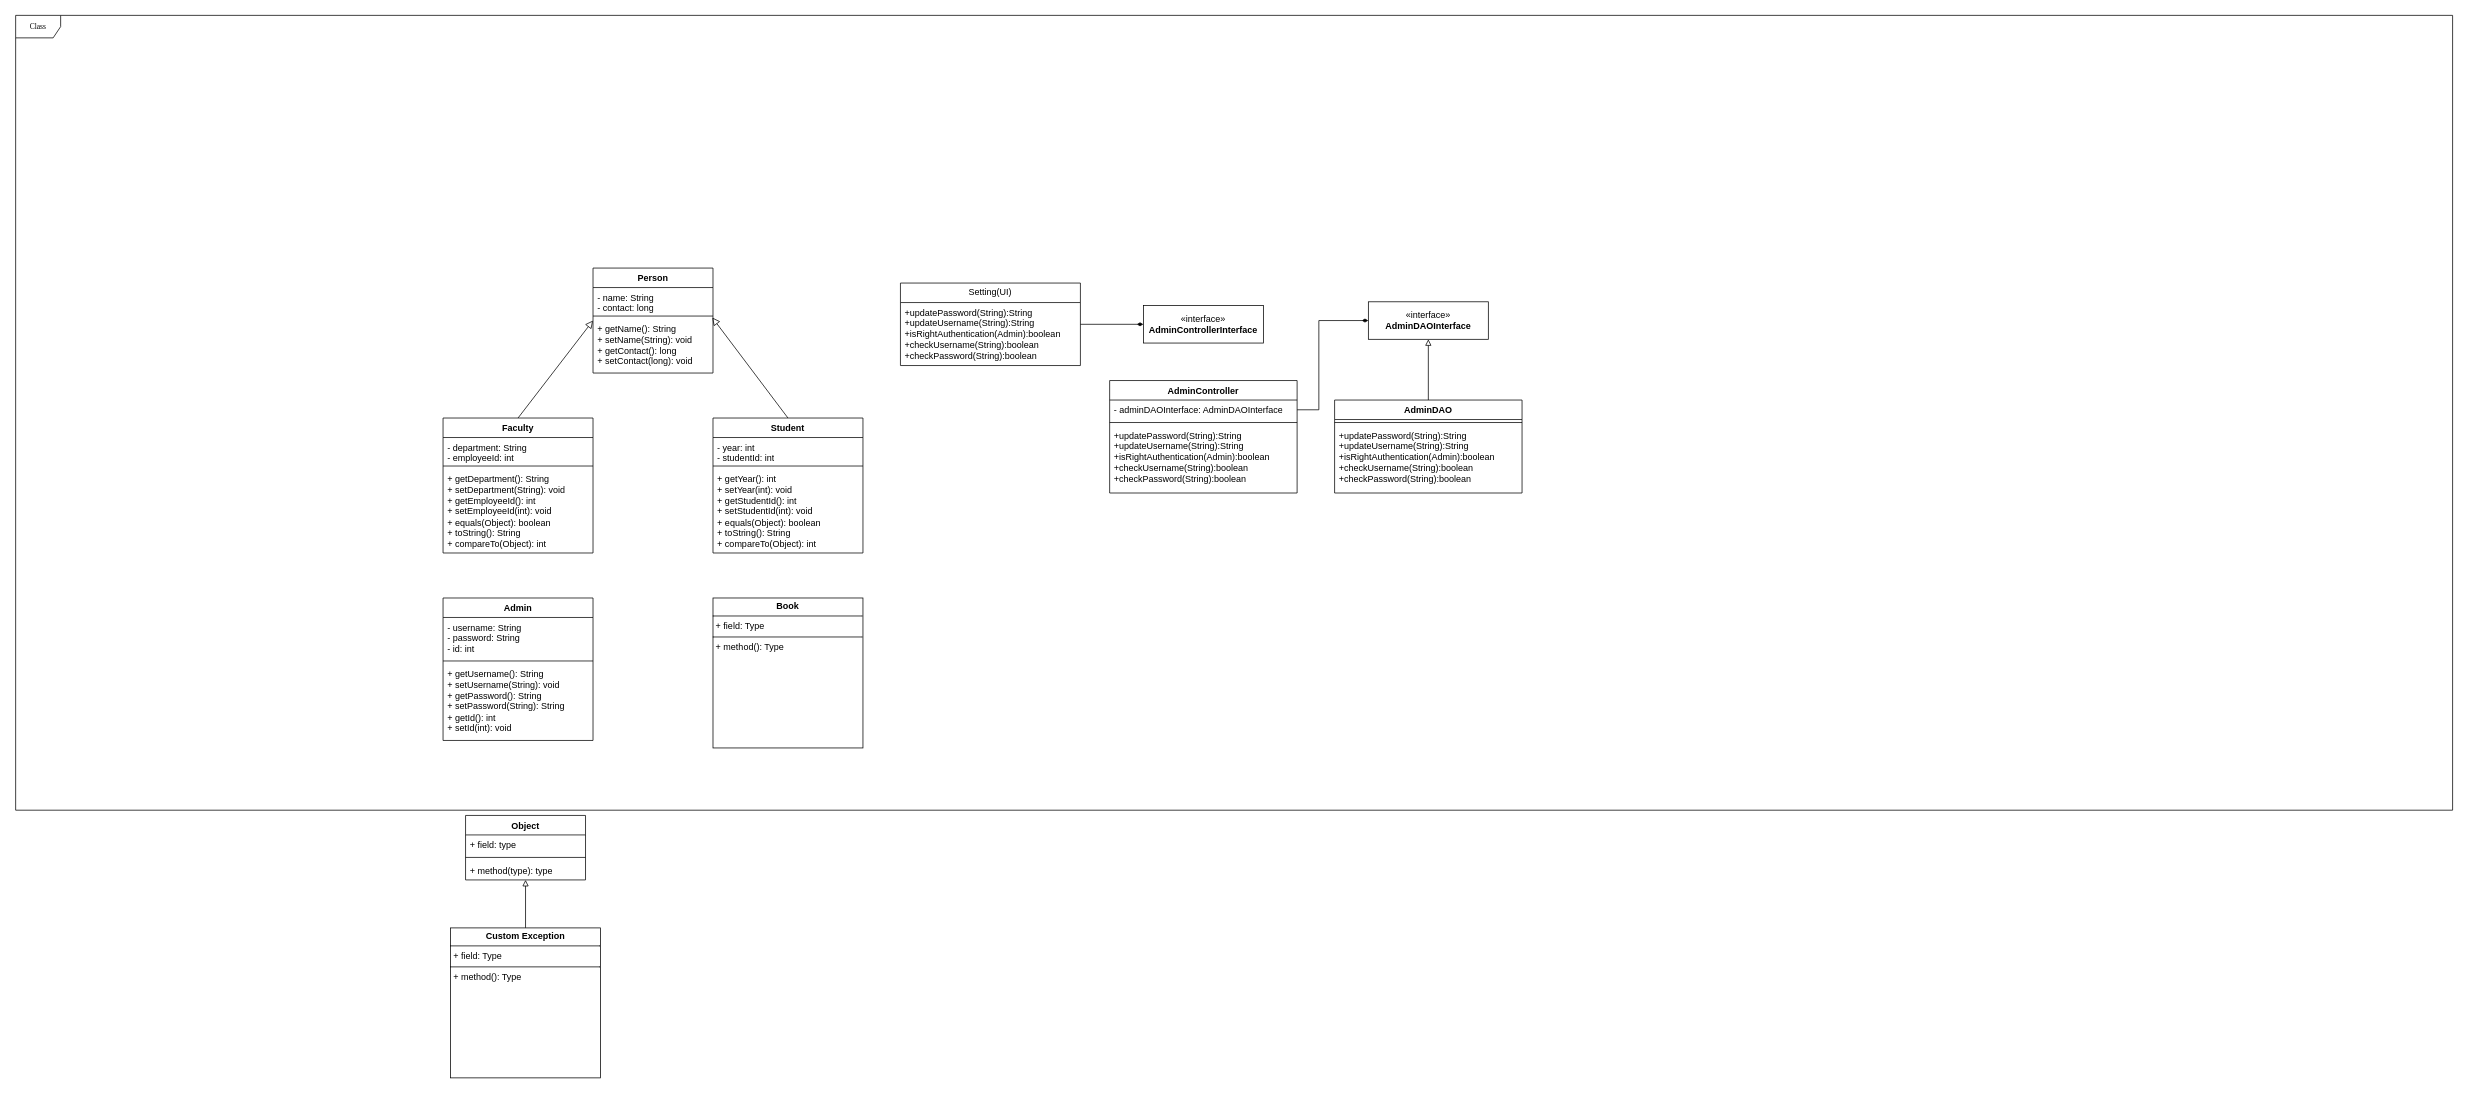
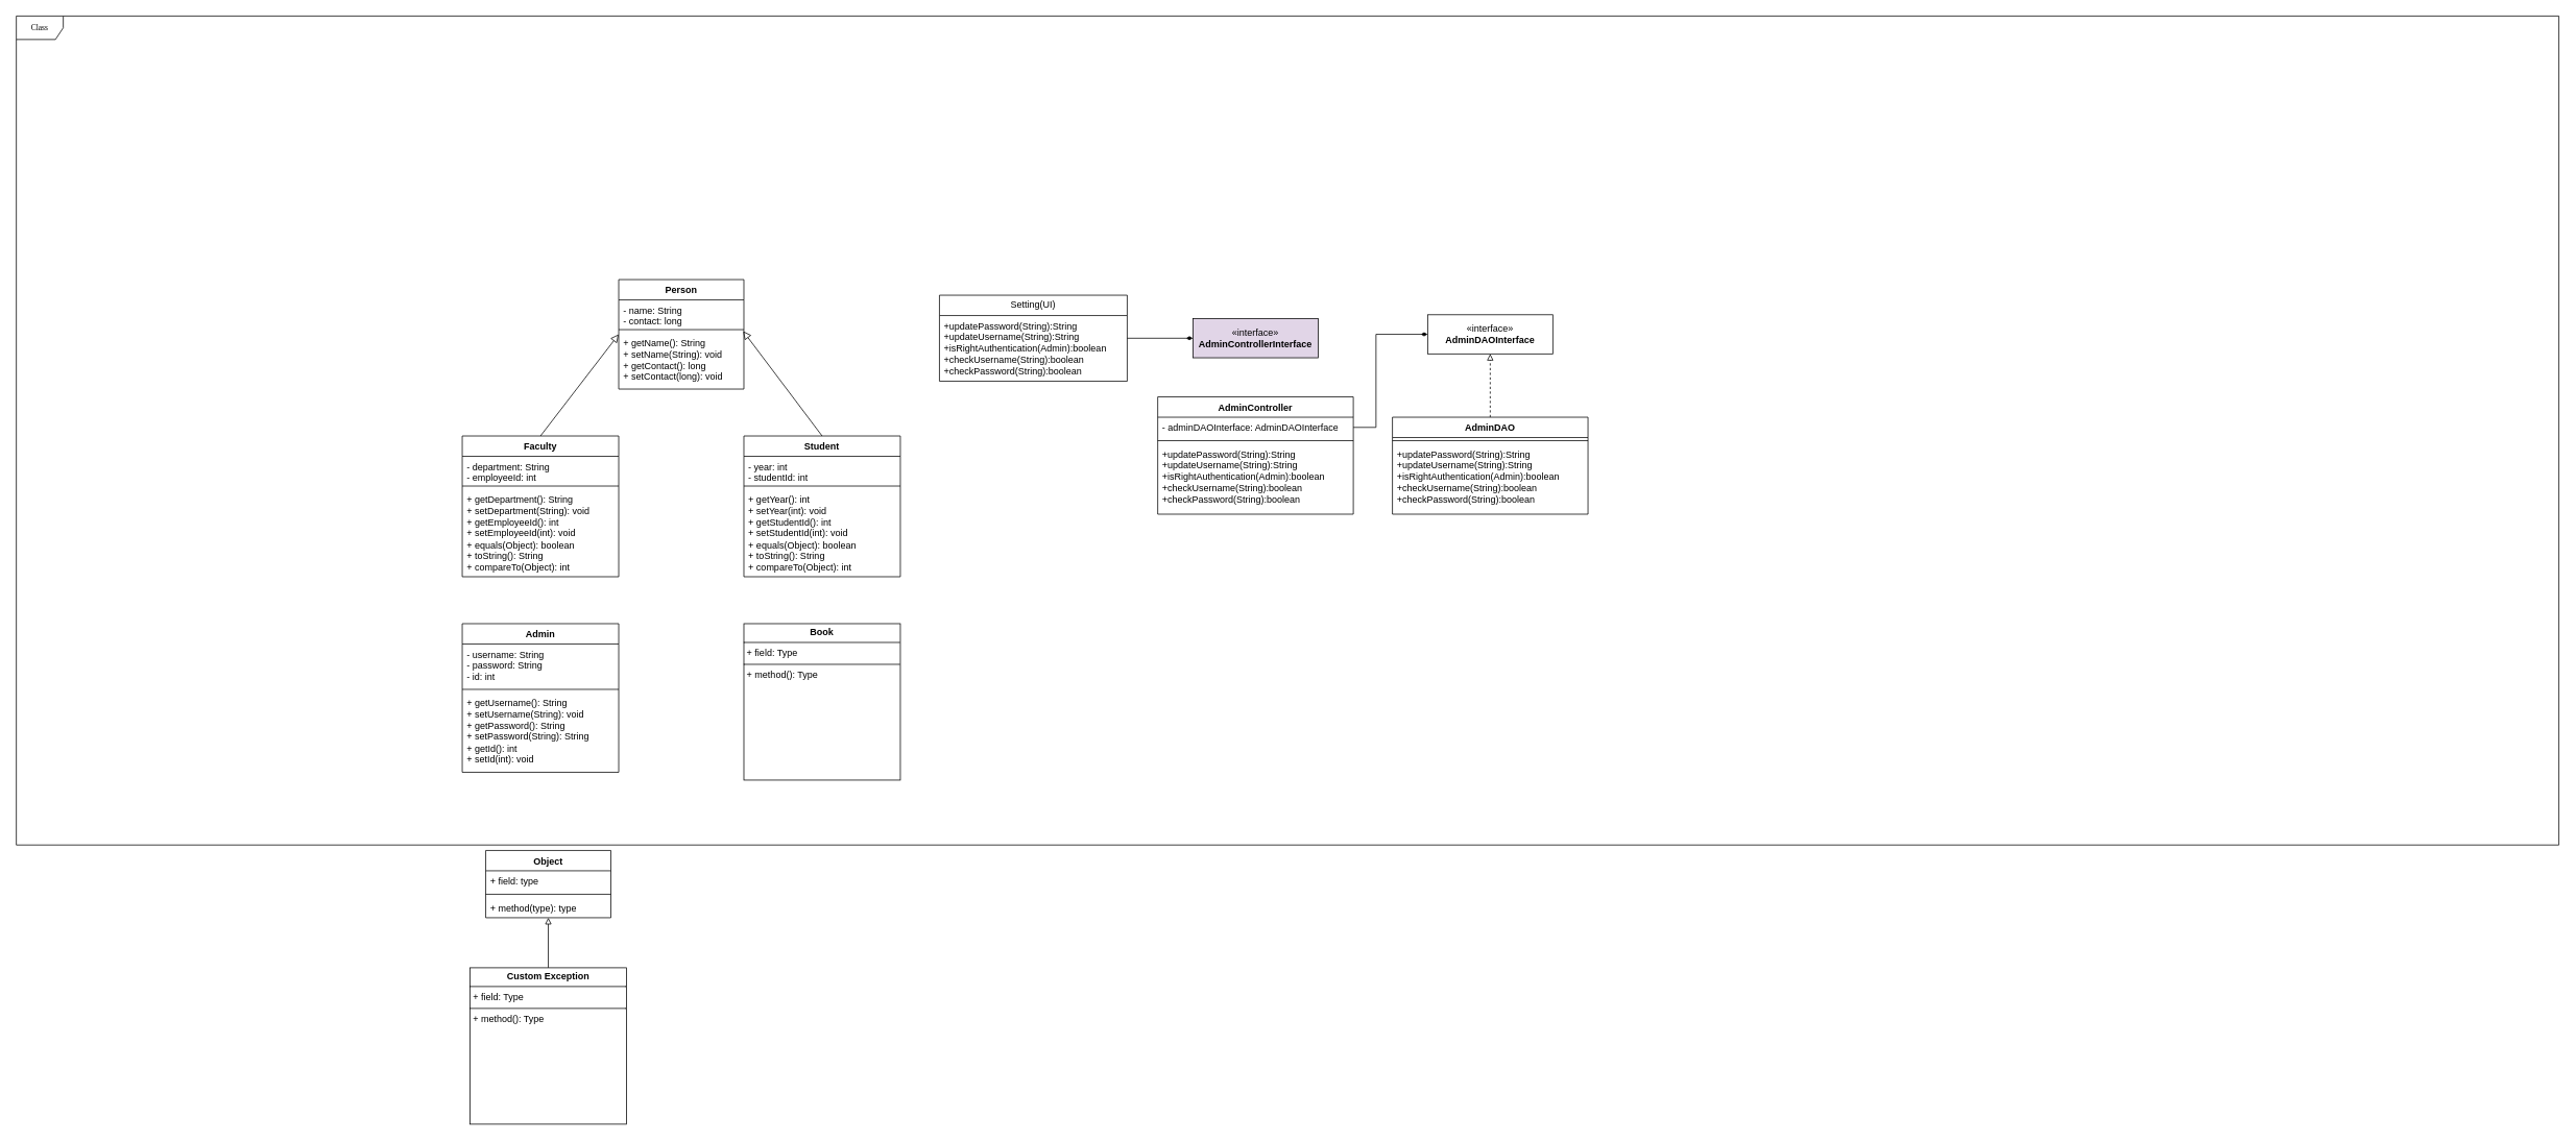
- <mxCell id="22" value="«interface»&lt;br&gt;&lt;b&gt;AdminControllerInterface&lt;/b&gt;" style="html=1;whiteSpace=wrap;" parent="1" vertex="1"><mxGeometry x="1524" y="407" width="160" height="50" as="geometry" /></mxCell>
+ <mxCell id="22" value="«interface»&lt;br&gt;&lt;b&gt;AdminControllerInterface&lt;/b&gt;" style="html=1;whiteSpace=wrap;fillColor=#e1d5e7;" parent="1" vertex="1"><mxGeometry x="1524" y="407" width="160" height="50" as="geometry" /></mxCell>
- <mxCell id="28" value="" style="edgeStyle=orthogonalEdgeStyle;rounded=0;orthogonalLoop=1;jettySize=auto;html=1;endArrow=block;endFill=0;dashed=0;" parent="1" source="29" target="27" edge="1"><mxGeometry relative="1" as="geometry" /></mxCell>
+ <mxCell id="28" value="" style="edgeStyle=orthogonalEdgeStyle;rounded=0;orthogonalLoop=1;jettySize=auto;html=1;endArrow=block;endFill=0;dashed=1;" parent="1" source="29" target="27" edge="1"><mxGeometry relative="1" as="geometry" /></mxCell>
